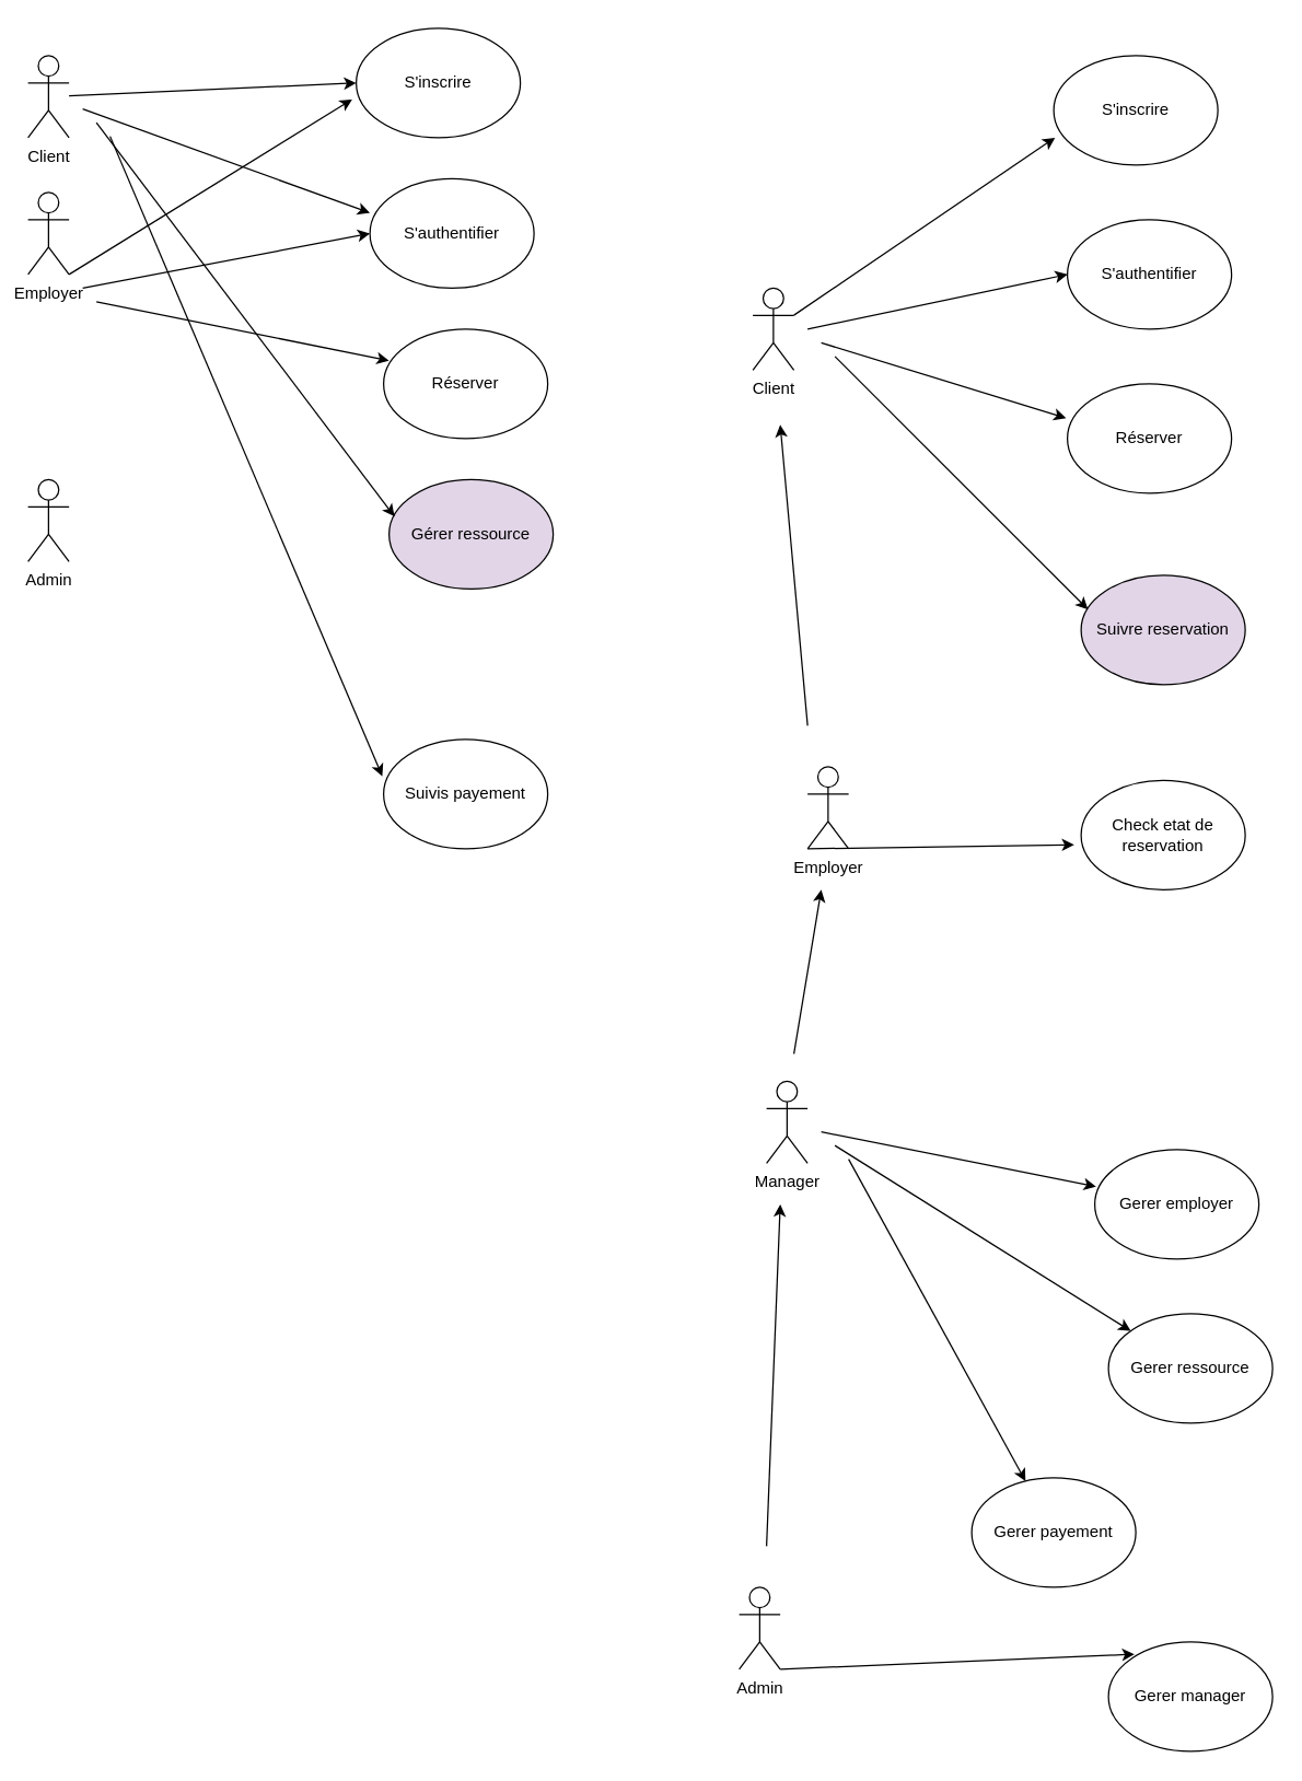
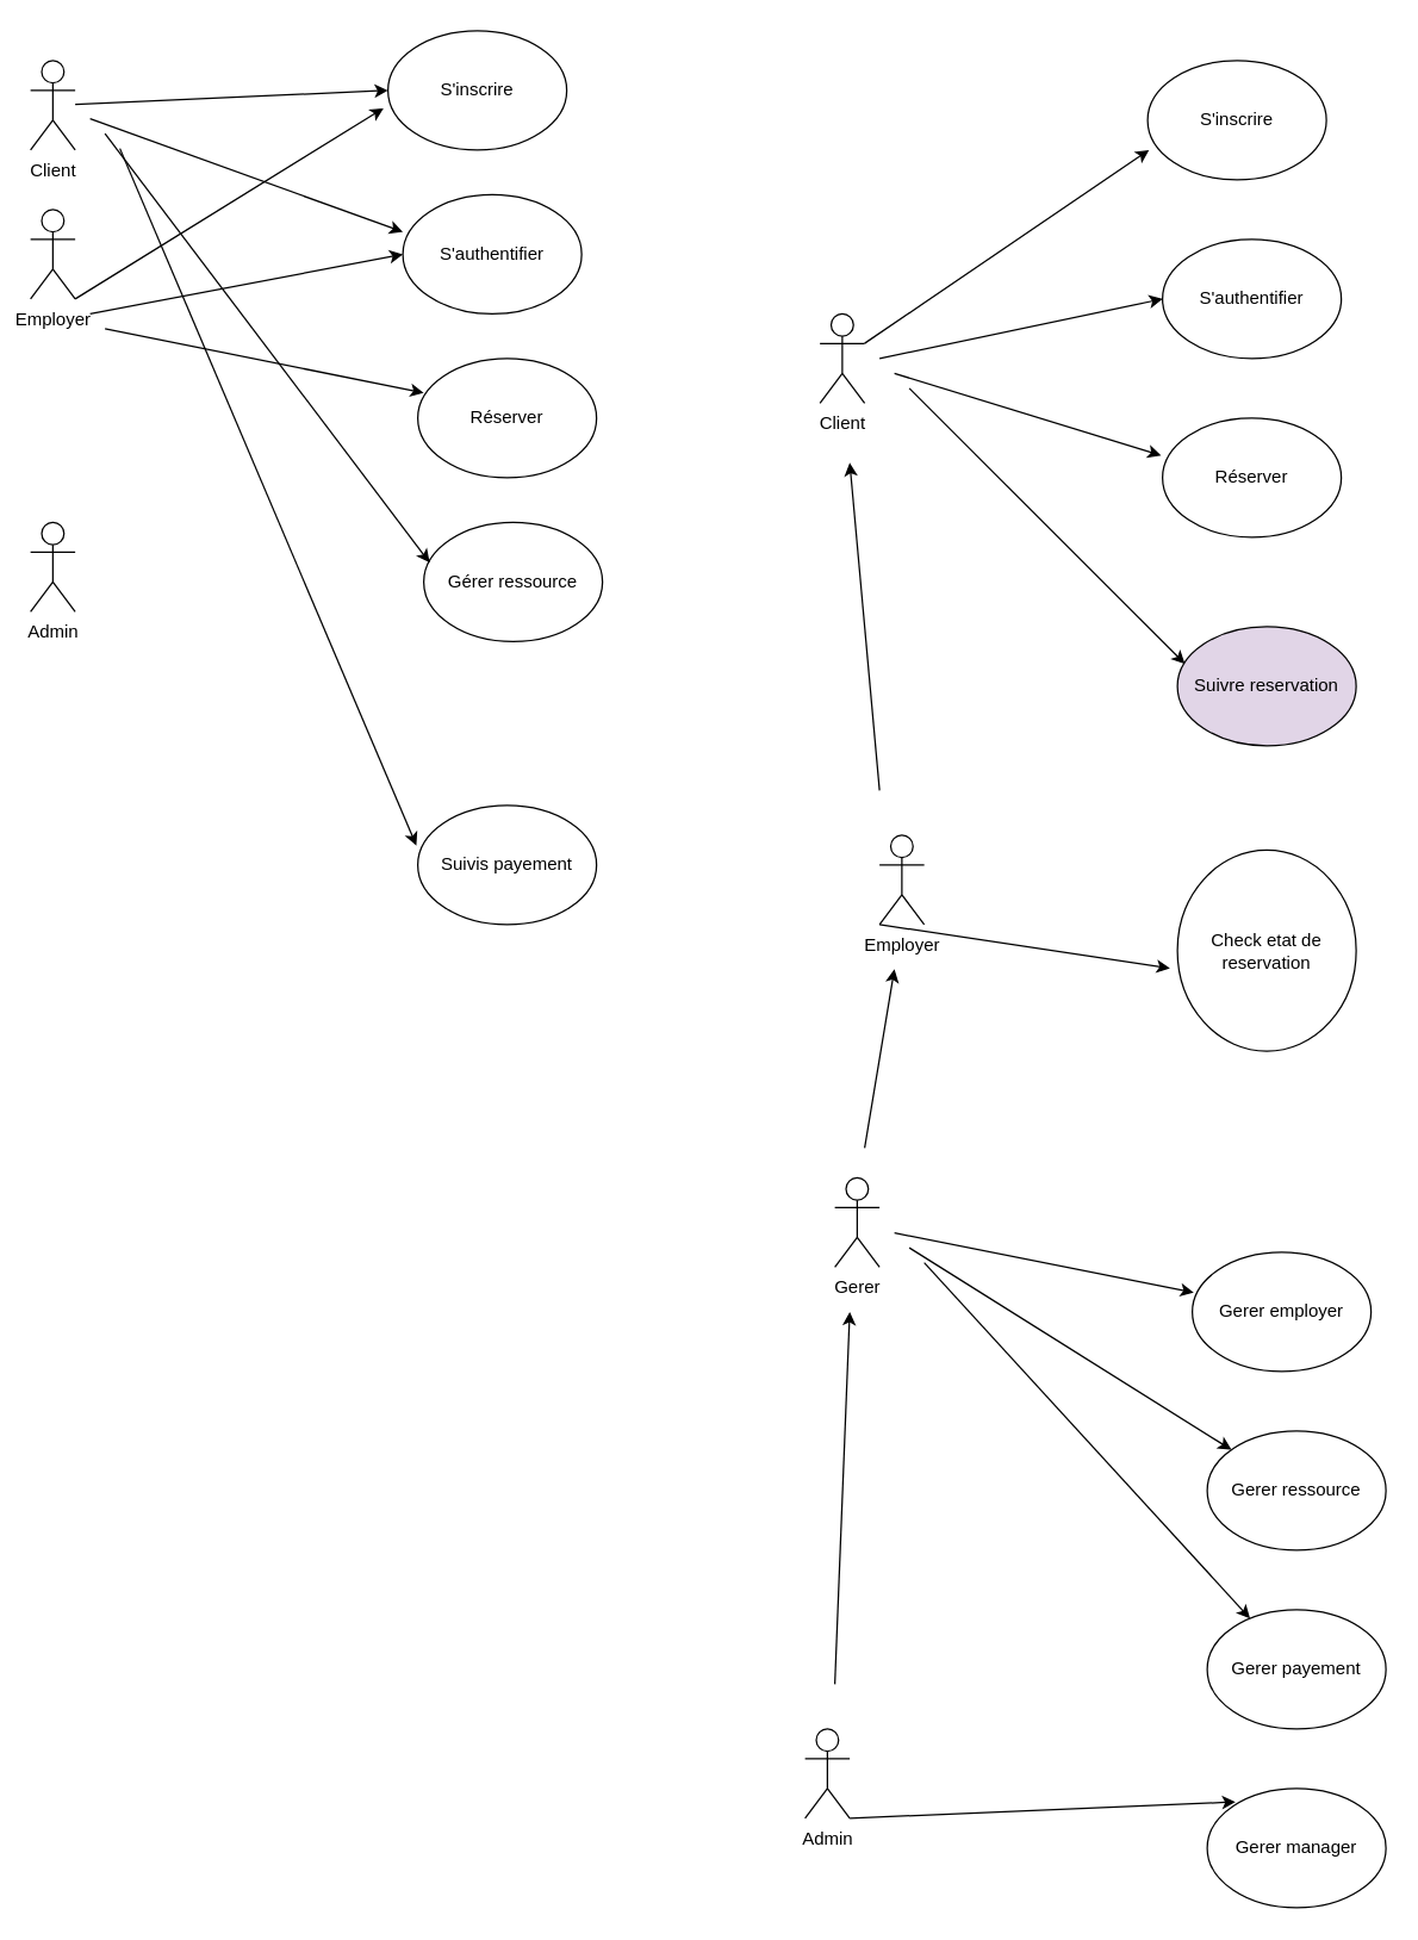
- <mxCell id="5" value="Gérer ressource" style="ellipse;whiteSpace=wrap;html=1;fillColor=#e1d5e7;" vertex="1" parent="1"><mxGeometry x="284" y="350" width="120" height="80" as="geometry" /></mxCell>
+ <mxCell id="5" value="Gérer ressource" style="ellipse;whiteSpace=wrap;html=1;" vertex="1" parent="1"><mxGeometry x="284" y="350" width="120" height="80" as="geometry" /></mxCell>
- <mxCell id="24" value="Check etat de reservation" style="ellipse;whiteSpace=wrap;html=1;" vertex="1" parent="1"><mxGeometry x="790" y="570" width="120" height="80" as="geometry" /></mxCell>
+ <mxCell id="24" value="Check etat de reservation" style="ellipse;whiteSpace=wrap;html=1;" vertex="1" parent="1"><mxGeometry x="790" y="570" width="120" height="135" as="geometry" /></mxCell>
- <mxCell id="11" value="Manager" style="shape=umlActor;verticalLabelPosition=bottom;verticalAlign=top;html=1;outlineConnect=0;" vertex="1" parent="1"><mxGeometry x="560" y="790" width="30" height="60" as="geometry" /></mxCell>
+ <mxCell id="11" value="Gerer" style="shape=umlActor;verticalLabelPosition=bottom;verticalAlign=top;html=1;outlineConnect=0;" vertex="1" parent="1"><mxGeometry x="560" y="790" width="30" height="60" as="geometry" /></mxCell>
- <mxCell id="27" value="Gerer payement" style="ellipse;whiteSpace=wrap;html=1;" vertex="1" parent="1"><mxGeometry x="710" y="1080" width="120" height="80" as="geometry" /></mxCell>
+ <mxCell id="27" value="Gerer payement" style="ellipse;whiteSpace=wrap;html=1;" vertex="1" parent="1"><mxGeometry x="810" y="1080" width="120" height="80" as="geometry" /></mxCell>
